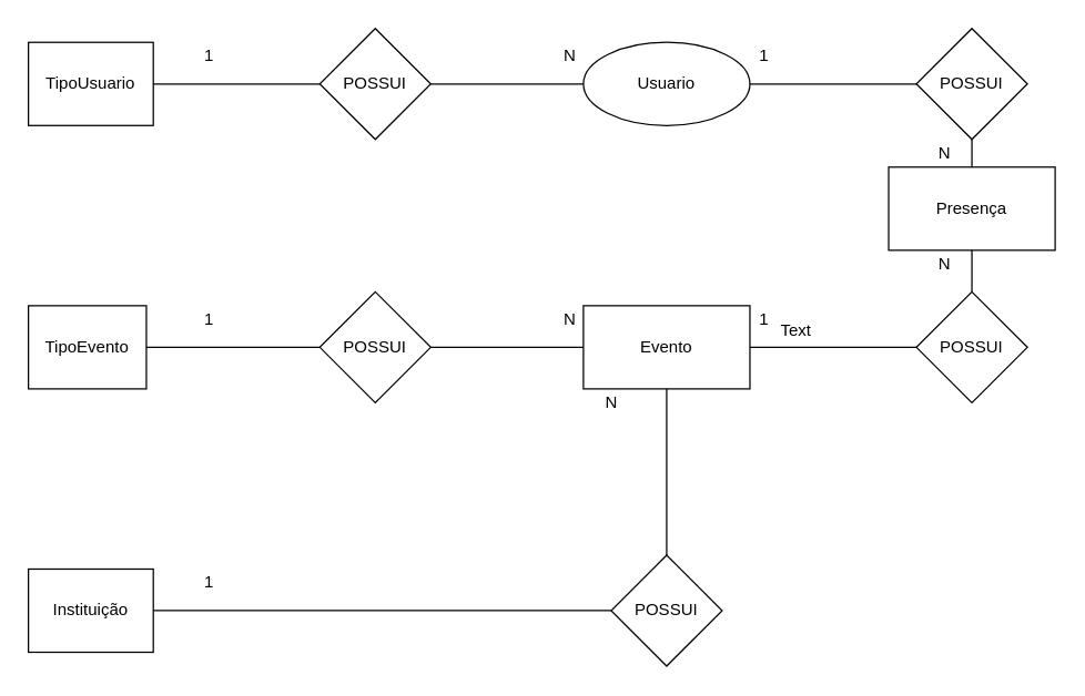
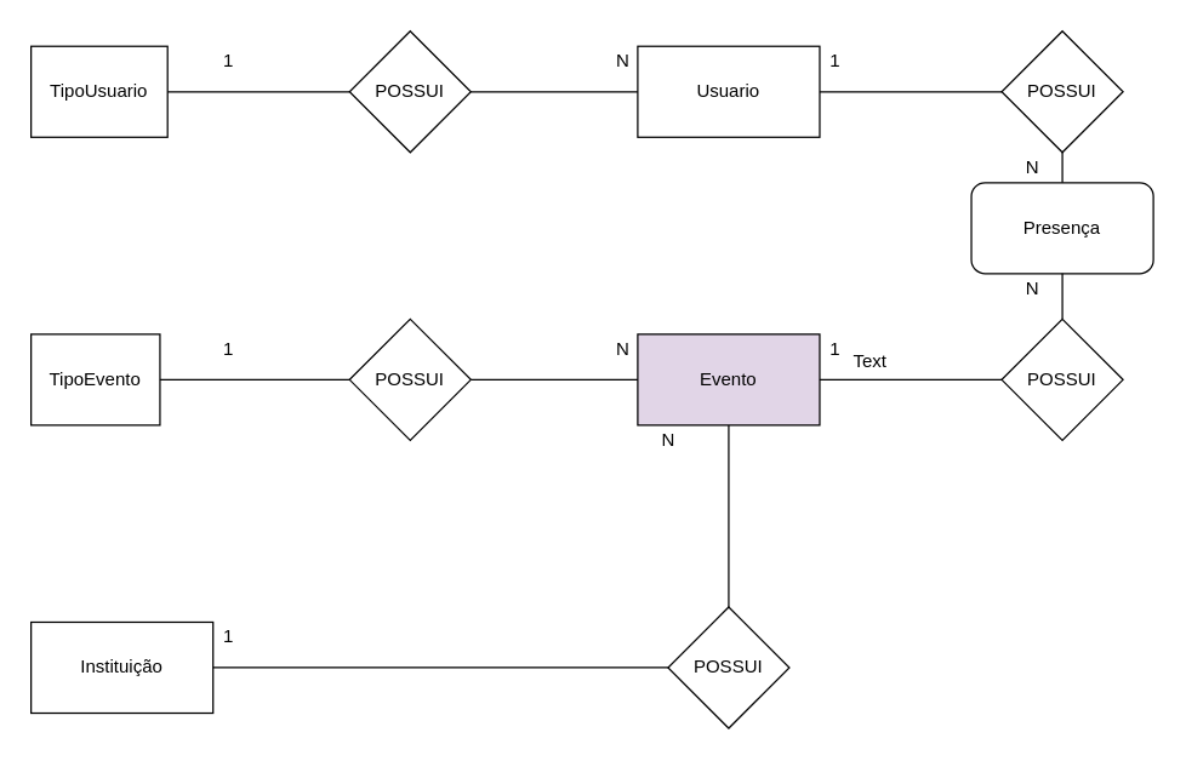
- <mxCell id="5" value="Usuario" style="ellipse;whiteSpace=wrap;html=1;" vertex="1" parent="1"><mxGeometry x="420" y="30" width="120" height="60" as="geometry" /></mxCell>
+ <mxCell id="5" value="Usuario" style="rounded=0;whiteSpace=wrap;html=1;" vertex="1" parent="1"><mxGeometry x="420" y="30" width="120" height="60" as="geometry" /></mxCell>
- <mxCell id="8" value="Presença" style="rounded=0;whiteSpace=wrap;html=1;" vertex="1" parent="1"><mxGeometry x="640" y="120" width="120" height="60" as="geometry" /></mxCell>
+ <mxCell id="8" value="Presença" style="whiteSpace=wrap;html=1;rounded=1;" vertex="1" parent="1"><mxGeometry x="640" y="120" width="120" height="60" as="geometry" /></mxCell>
- <mxCell id="7" value="Evento" style="rounded=0;whiteSpace=wrap;html=1;" vertex="1" parent="1"><mxGeometry x="420" y="220" width="120" height="60" as="geometry" /></mxCell>
+ <mxCell id="7" value="Evento" style="rounded=0;whiteSpace=wrap;html=1;fillColor=#e1d5e7;" vertex="1" parent="1"><mxGeometry x="420" y="220" width="120" height="60" as="geometry" /></mxCell>
- <mxCell id="4" value="Instituição&lt;br&gt;" style="rounded=0;whiteSpace=wrap;html=1;" vertex="1" parent="1"><mxGeometry x="20" y="410" width="90" height="60" as="geometry" /></mxCell>
+ <mxCell id="4" value="Instituição&lt;br&gt;" style="rounded=0;whiteSpace=wrap;html=1;" vertex="1" parent="1"><mxGeometry x="20" y="410" width="120" height="60" as="geometry" /></mxCell>
